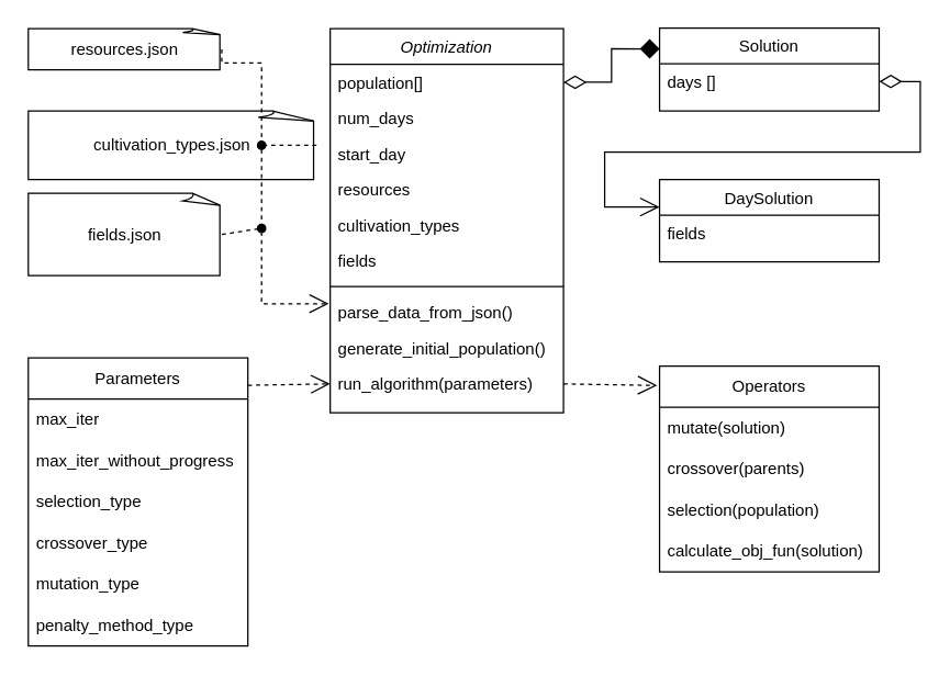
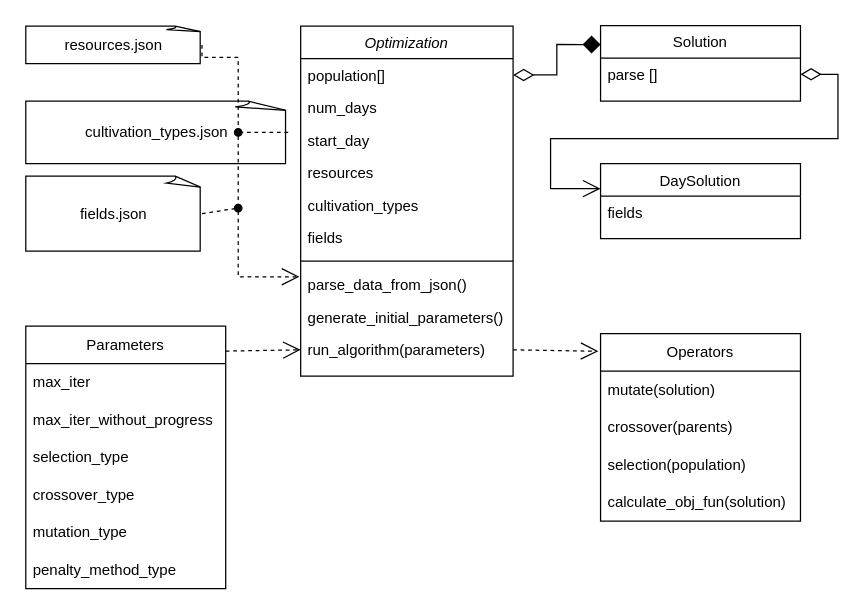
- <mxCell id="14" value="days []" style="text;align=left;verticalAlign=top;spacingLeft=4;spacingRight=4;overflow=hidden;rotatable=0;points=[[0,0.5],[1,0.5]];portConstraint=eastwest;" parent="13" vertex="1"><mxGeometry y="26" width="160" height="26" as="geometry" /></mxCell>
+ <mxCell id="14" value="parse []" style="text;align=left;verticalAlign=top;spacingLeft=4;spacingRight=4;overflow=hidden;rotatable=0;points=[[0,0.5],[1,0.5]];portConstraint=eastwest;" parent="13" vertex="1"><mxGeometry y="26" width="160" height="26" as="geometry" /></mxCell>
- <mxCell id="11" value="generate_initial_population()" style="text;align=left;verticalAlign=top;spacingLeft=4;spacingRight=4;overflow=hidden;rotatable=0;points=[[0,0.5],[1,0.5]];portConstraint=eastwest;" vertex="1" parent="2"><mxGeometry y="220" width="170" height="26" as="geometry" /></mxCell>
+ <mxCell id="11" value="generate_initial_parameters()" style="text;align=left;verticalAlign=top;spacingLeft=4;spacingRight=4;overflow=hidden;rotatable=0;points=[[0,0.5],[1,0.5]];portConstraint=eastwest;" vertex="1" parent="2"><mxGeometry y="220" width="170" height="26" as="geometry" /></mxCell>
